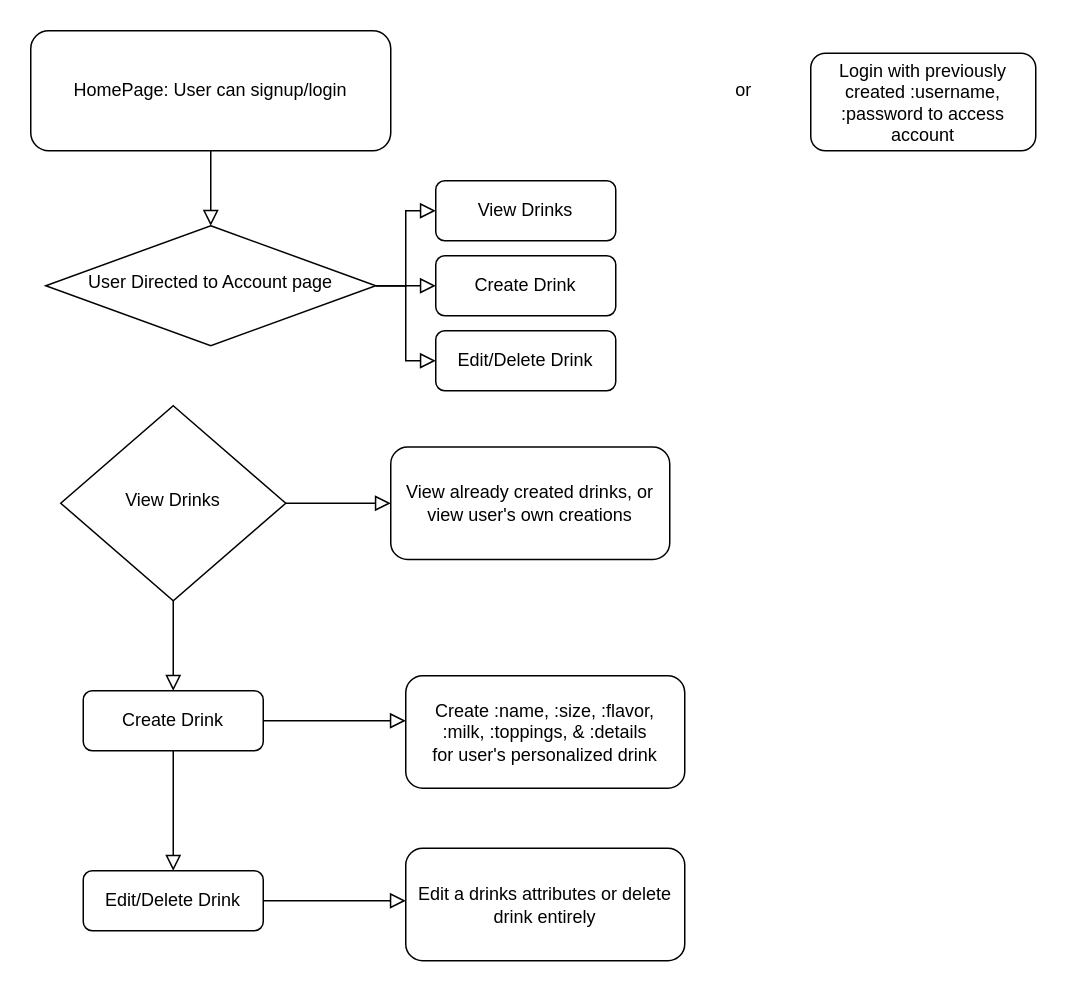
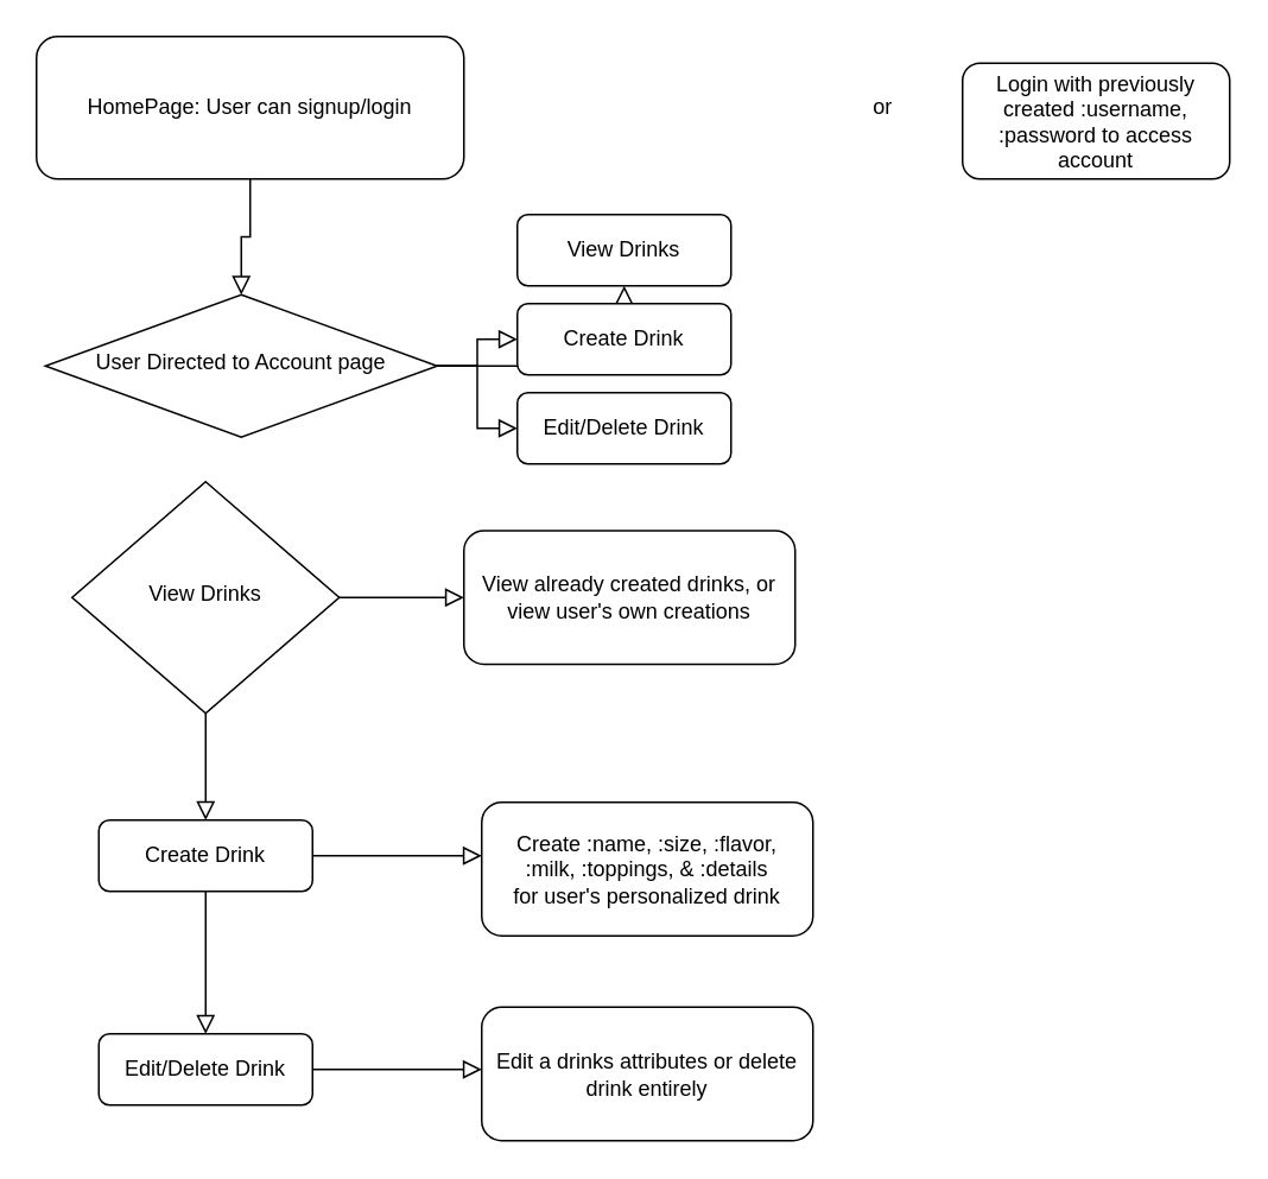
- <mxCell id="5" value="User Directed to Account page" style="rhombus;whiteSpace=wrap;html=1;shadow=0;fontFamily=Helvetica;fontSize=12;align=center;strokeWidth=1;spacing=6;spacingTop=-4;" parent="1" vertex="1"><mxGeometry x="30" y="150" width="220" height="80" as="geometry" /></mxCell>
+ <mxCell id="5" value="User Directed to Account page" style="rhombus;whiteSpace=wrap;html=1;shadow=0;fontFamily=Helvetica;fontSize=12;align=center;strokeWidth=1;spacing=6;spacingTop=-4;" parent="1" vertex="1"><mxGeometry x="25" y="165" width="220" height="80" as="geometry" /></mxCell>
